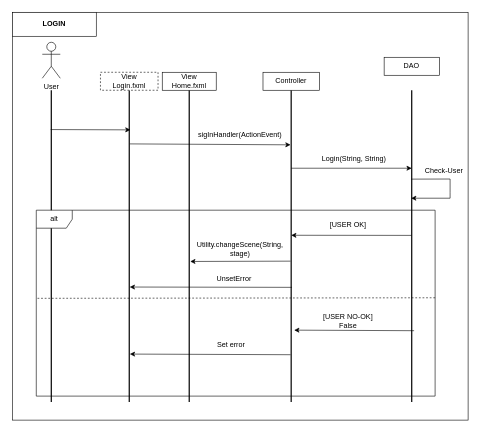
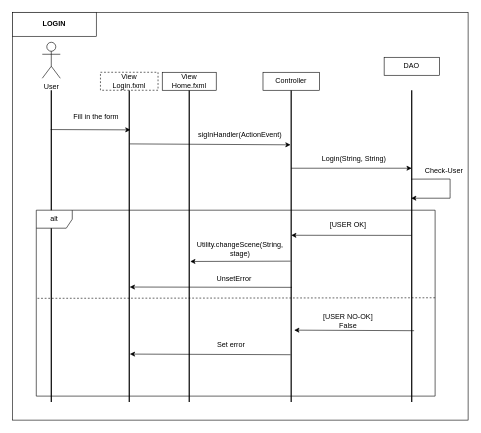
+ <mxCell id="10" value="Fill in the form" style="text;html=1;strokeColor=none;fillColor=none;align=center;verticalAlign=middle;whiteSpace=wrap;rounded=0;" parent="1" vertex="1"><mxGeometry x="120" y="180" width="80" height="30" as="geometry" /></mxCell>
